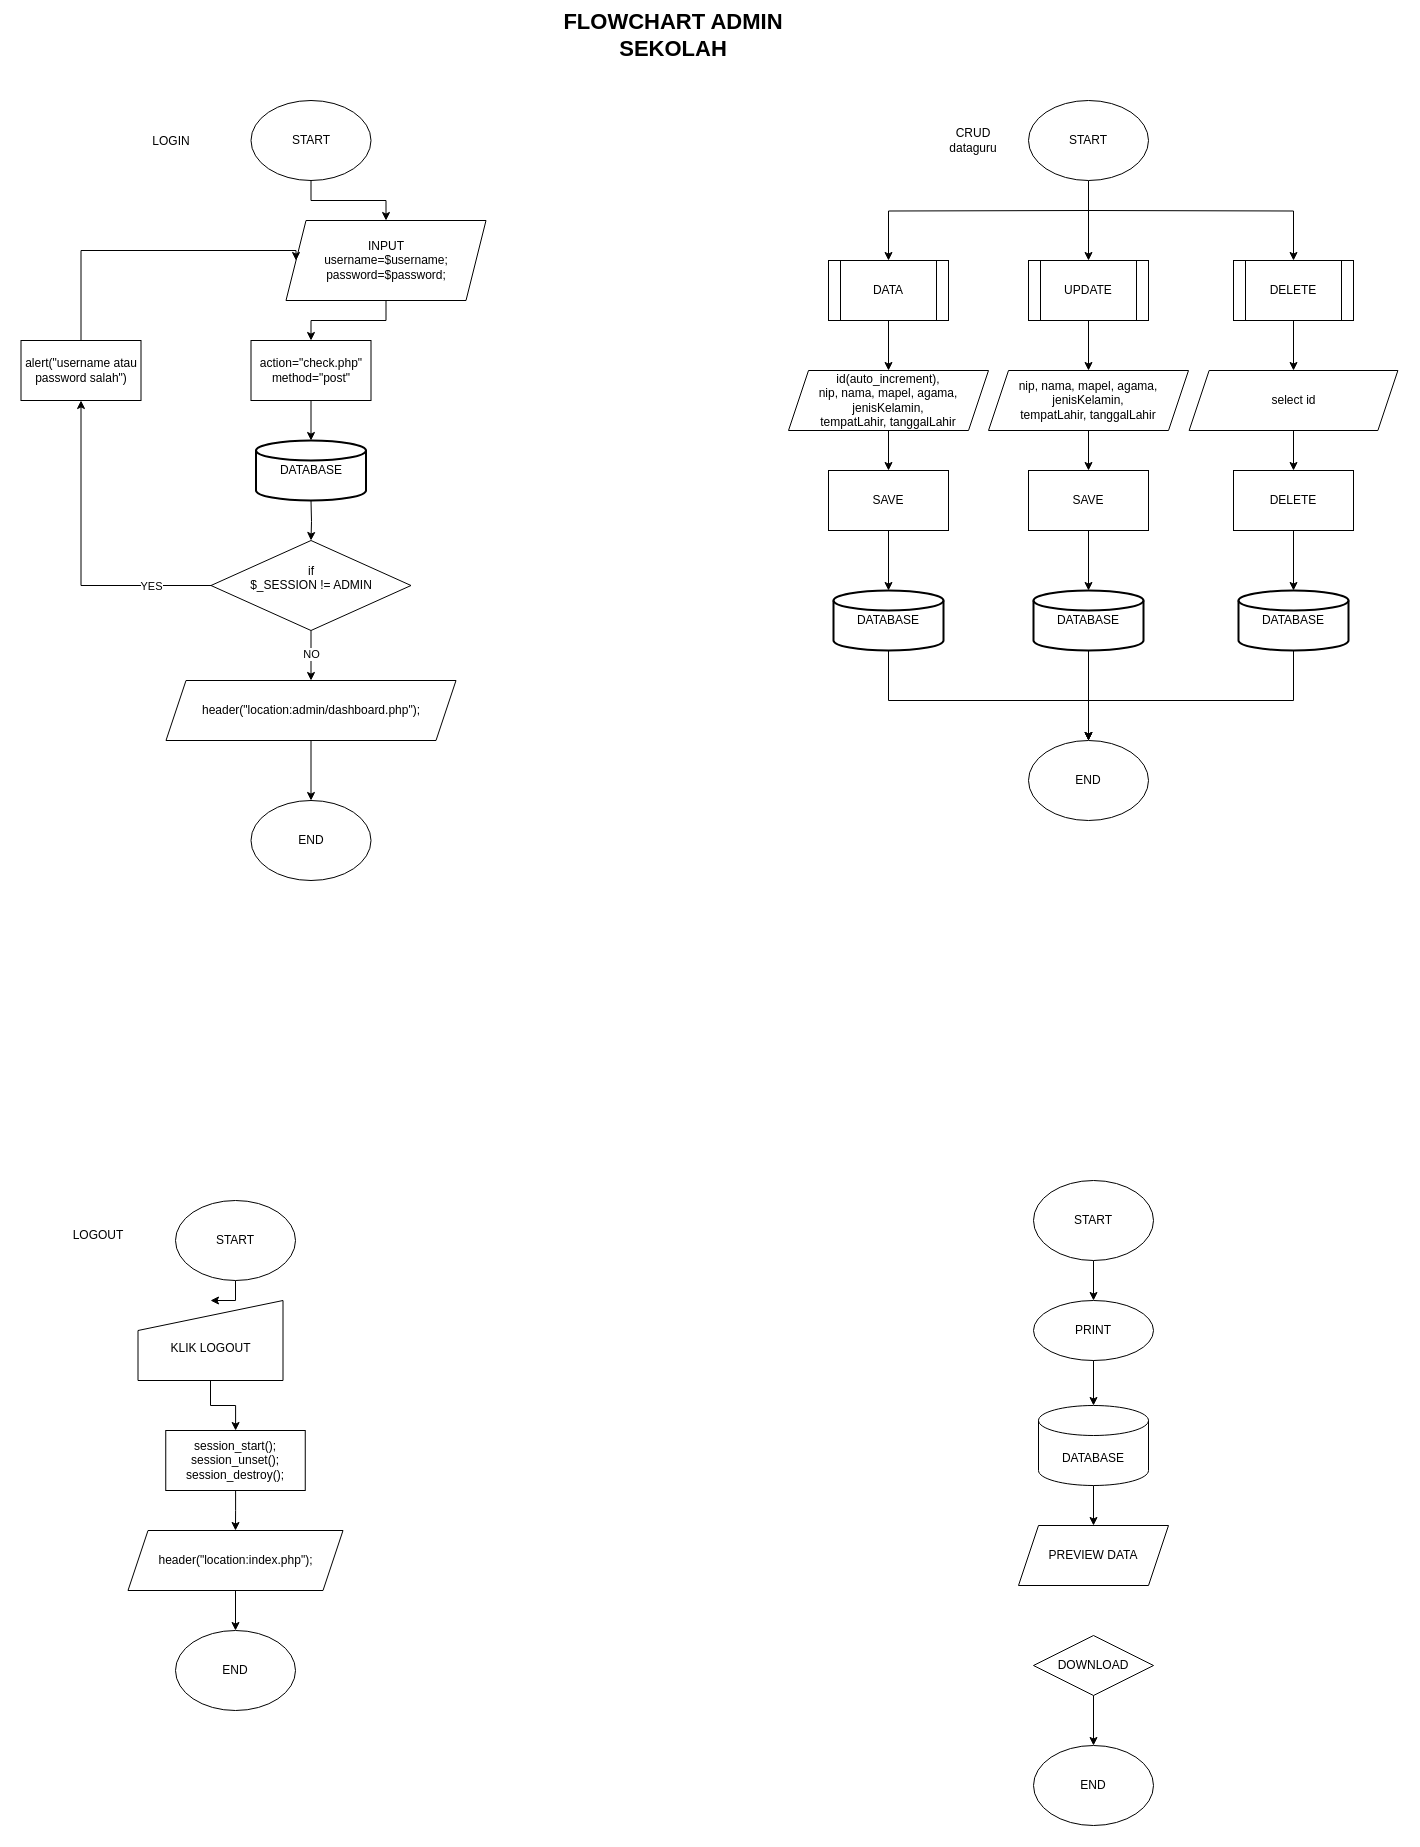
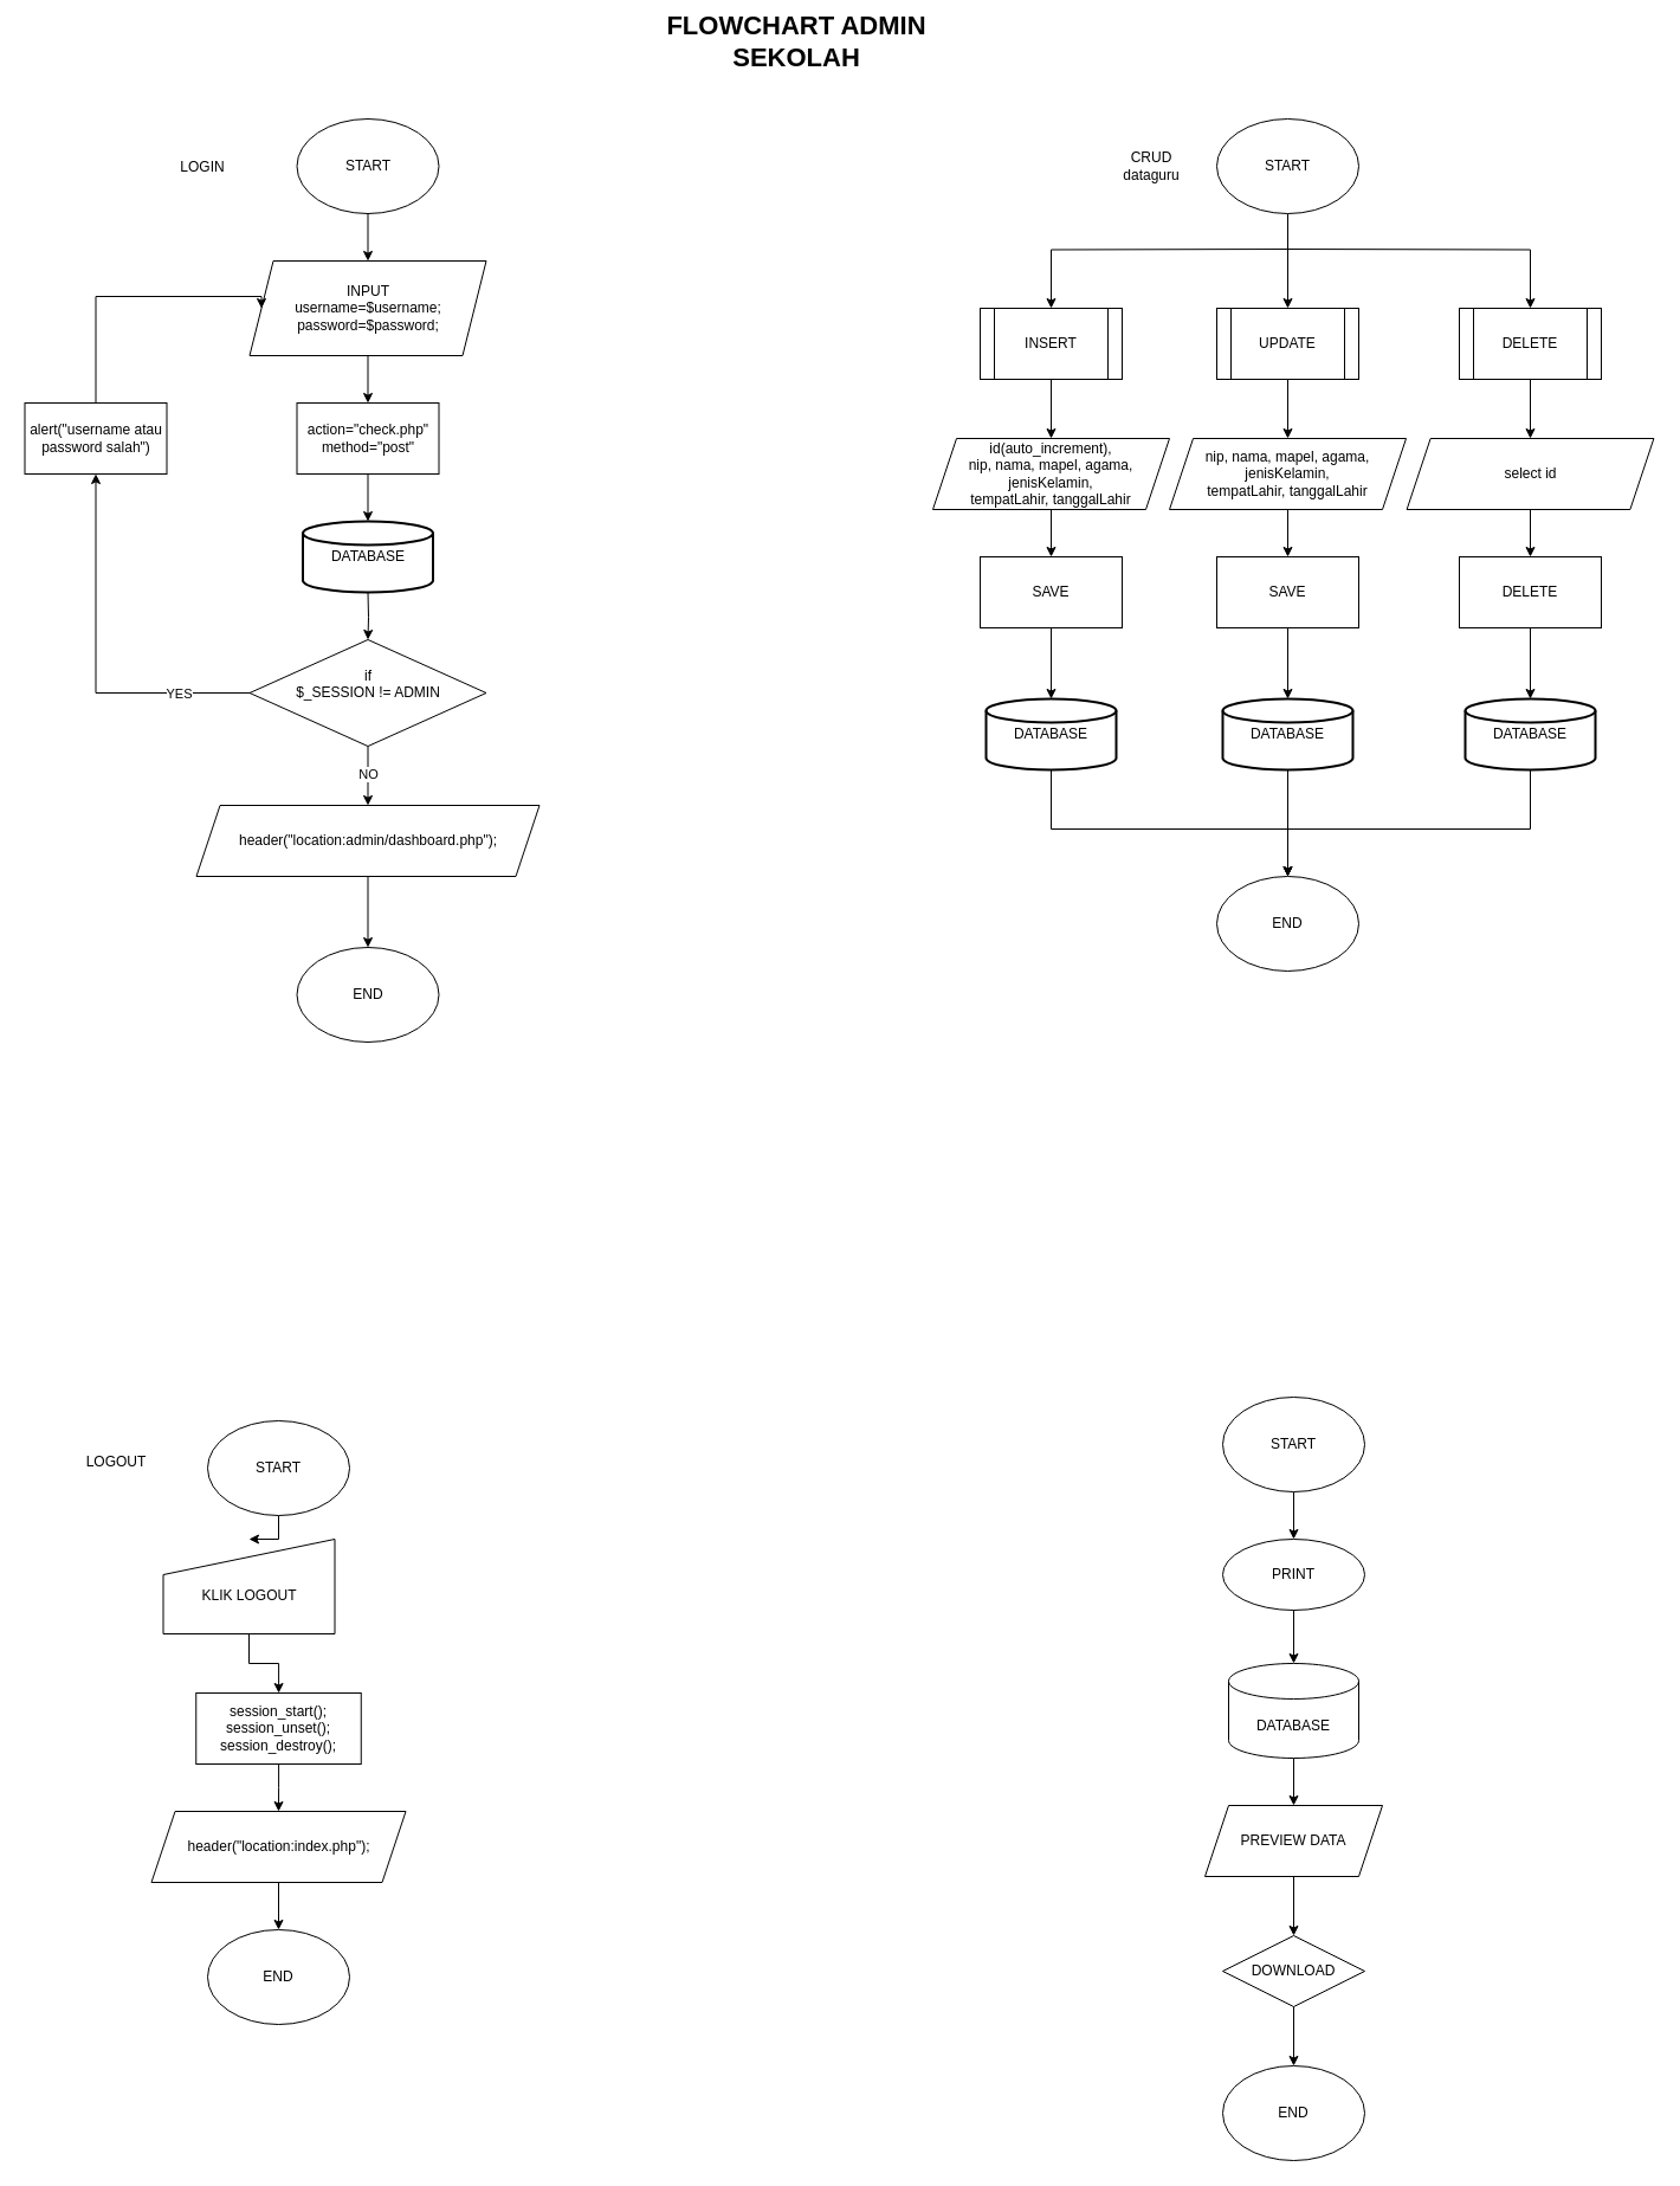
- <mxCell id="5" value="INPUT &lt;br&gt;username=$username;&lt;br&gt;password=$password;" style="shape=parallelogram;perimeter=parallelogramPerimeter;whiteSpace=wrap;html=1;fixedSize=1;" parent="1" vertex="1"><mxGeometry x="285.5" y="220" width="200" height="80" as="geometry" /></mxCell>
+ <mxCell id="5" value="INPUT &lt;br&gt;username=$username;&lt;br&gt;password=$password;" style="shape=parallelogram;perimeter=parallelogramPerimeter;whiteSpace=wrap;html=1;fixedSize=1;" parent="1" vertex="1"><mxGeometry x="210.5" y="220" width="200" height="80" as="geometry" /></mxCell>
- <mxCell id="26" value="DATA" style="shape=process;whiteSpace=wrap;html=1;backgroundOutline=1;" parent="1" vertex="1"><mxGeometry x="828" y="260" width="120" height="60" as="geometry" /></mxCell>
+ <mxCell id="26" value="INSERT" style="shape=process;whiteSpace=wrap;html=1;backgroundOutline=1;" parent="1" vertex="1"><mxGeometry x="828" y="260" width="120" height="60" as="geometry" /></mxCell>
+ <mxCell id="64" style="edgeStyle=orthogonalEdgeStyle;rounded=0;orthogonalLoop=1;jettySize=auto;html=1;" parent="1" source="65" target="69" edge="1"><mxGeometry relative="1" as="geometry" /></mxCell>
